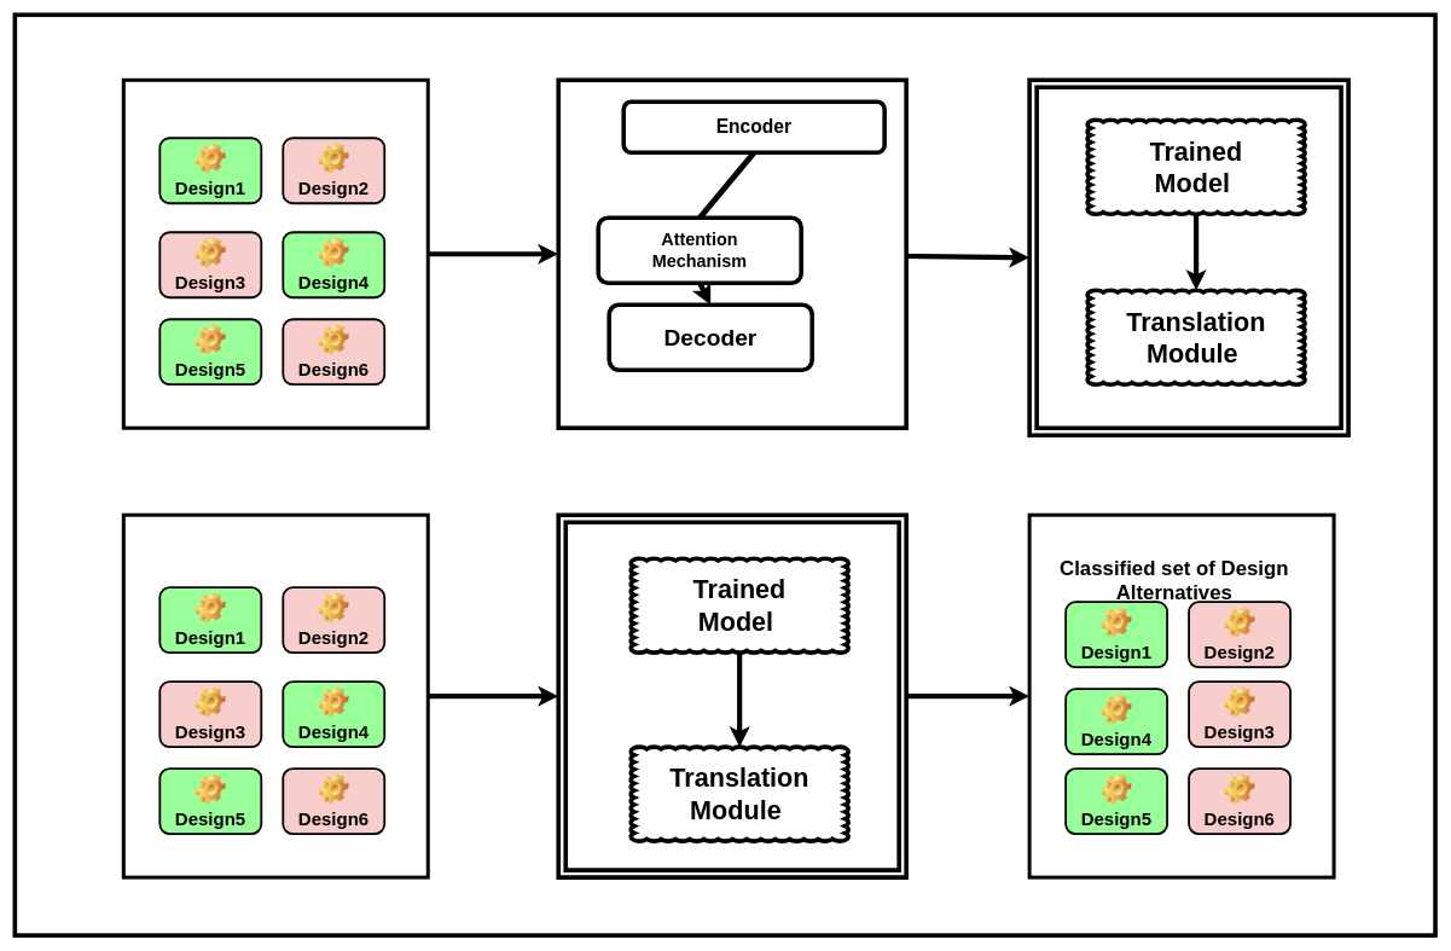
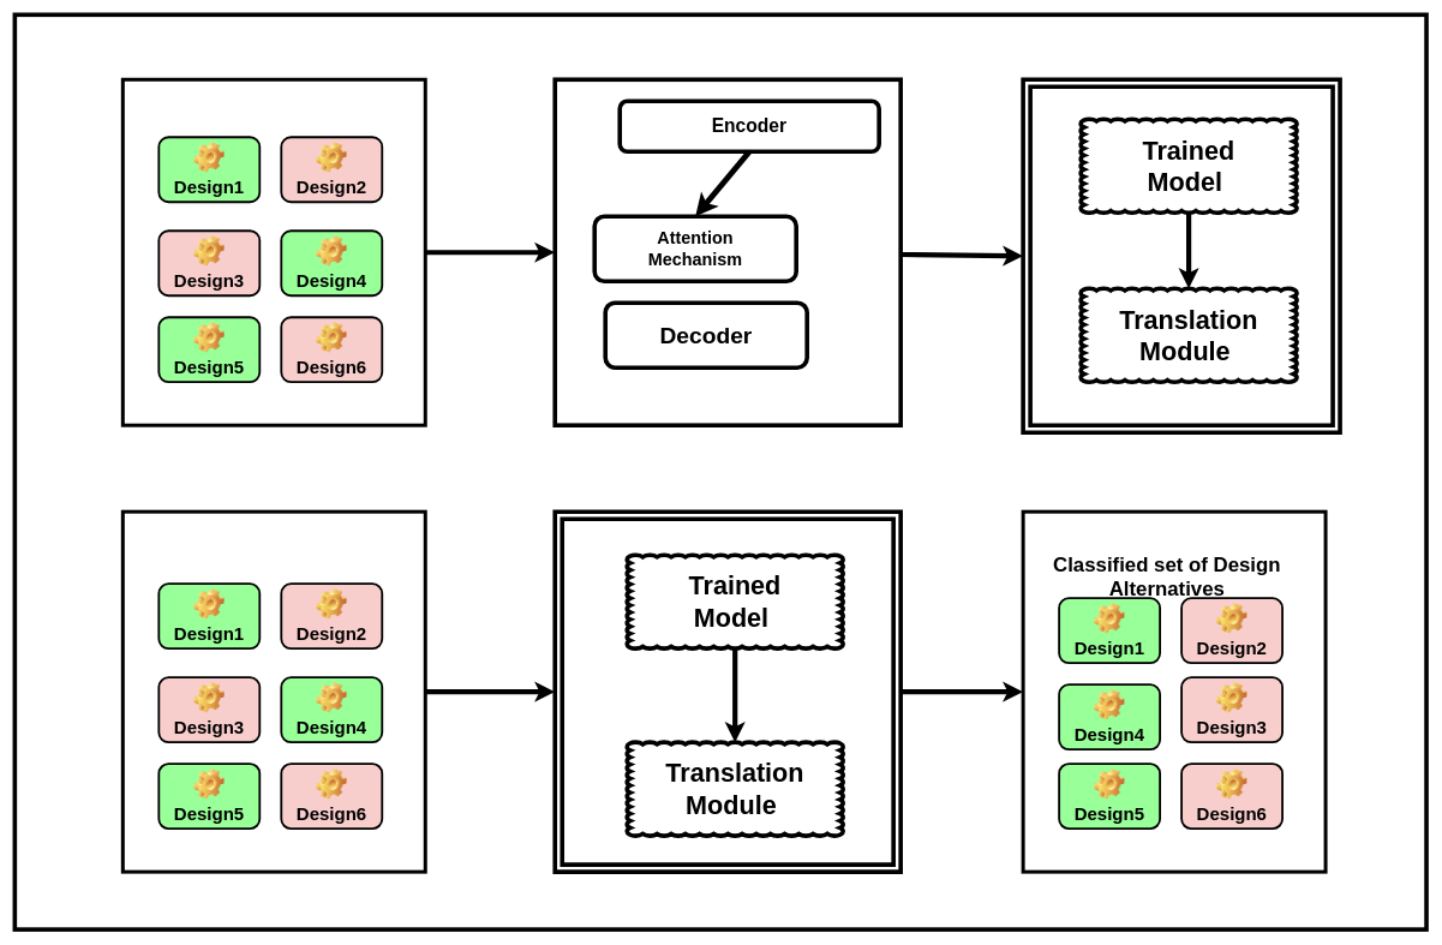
- <mxCell id="13" style="rounded=0;orthogonalLoop=1;jettySize=auto;html=1;exitX=0.5;exitY=1;exitDx=0;exitDy=0;entryX=0.5;entryY=0;entryDx=0;entryDy=0;fontSize=24;fillColor=#000000;strokeWidth=8;endArrow=none;" edge="1" parent="1" source="14" target="17"><mxGeometry relative="1" as="geometry" /></mxCell>
+ <mxCell id="13" style="rounded=0;orthogonalLoop=1;jettySize=auto;html=1;exitX=0.5;exitY=1;exitDx=0;exitDy=0;entryX=0.5;entryY=0;entryDx=0;entryDy=0;fontSize=24;fillColor=#000000;strokeWidth=8;" edge="1" parent="1" source="14" target="17"><mxGeometry relative="1" as="geometry" /></mxCell>
- <mxCell id="16" style="rounded=0;orthogonalLoop=1;jettySize=auto;html=1;exitX=0.5;exitY=1;exitDx=0;exitDy=0;entryX=0.5;entryY=0;entryDx=0;entryDy=0;fontSize=24;fillColor=#000000;strokeWidth=7;" edge="1" parent="1" source="17" target="15"><mxGeometry relative="1" as="geometry" /></mxCell>
